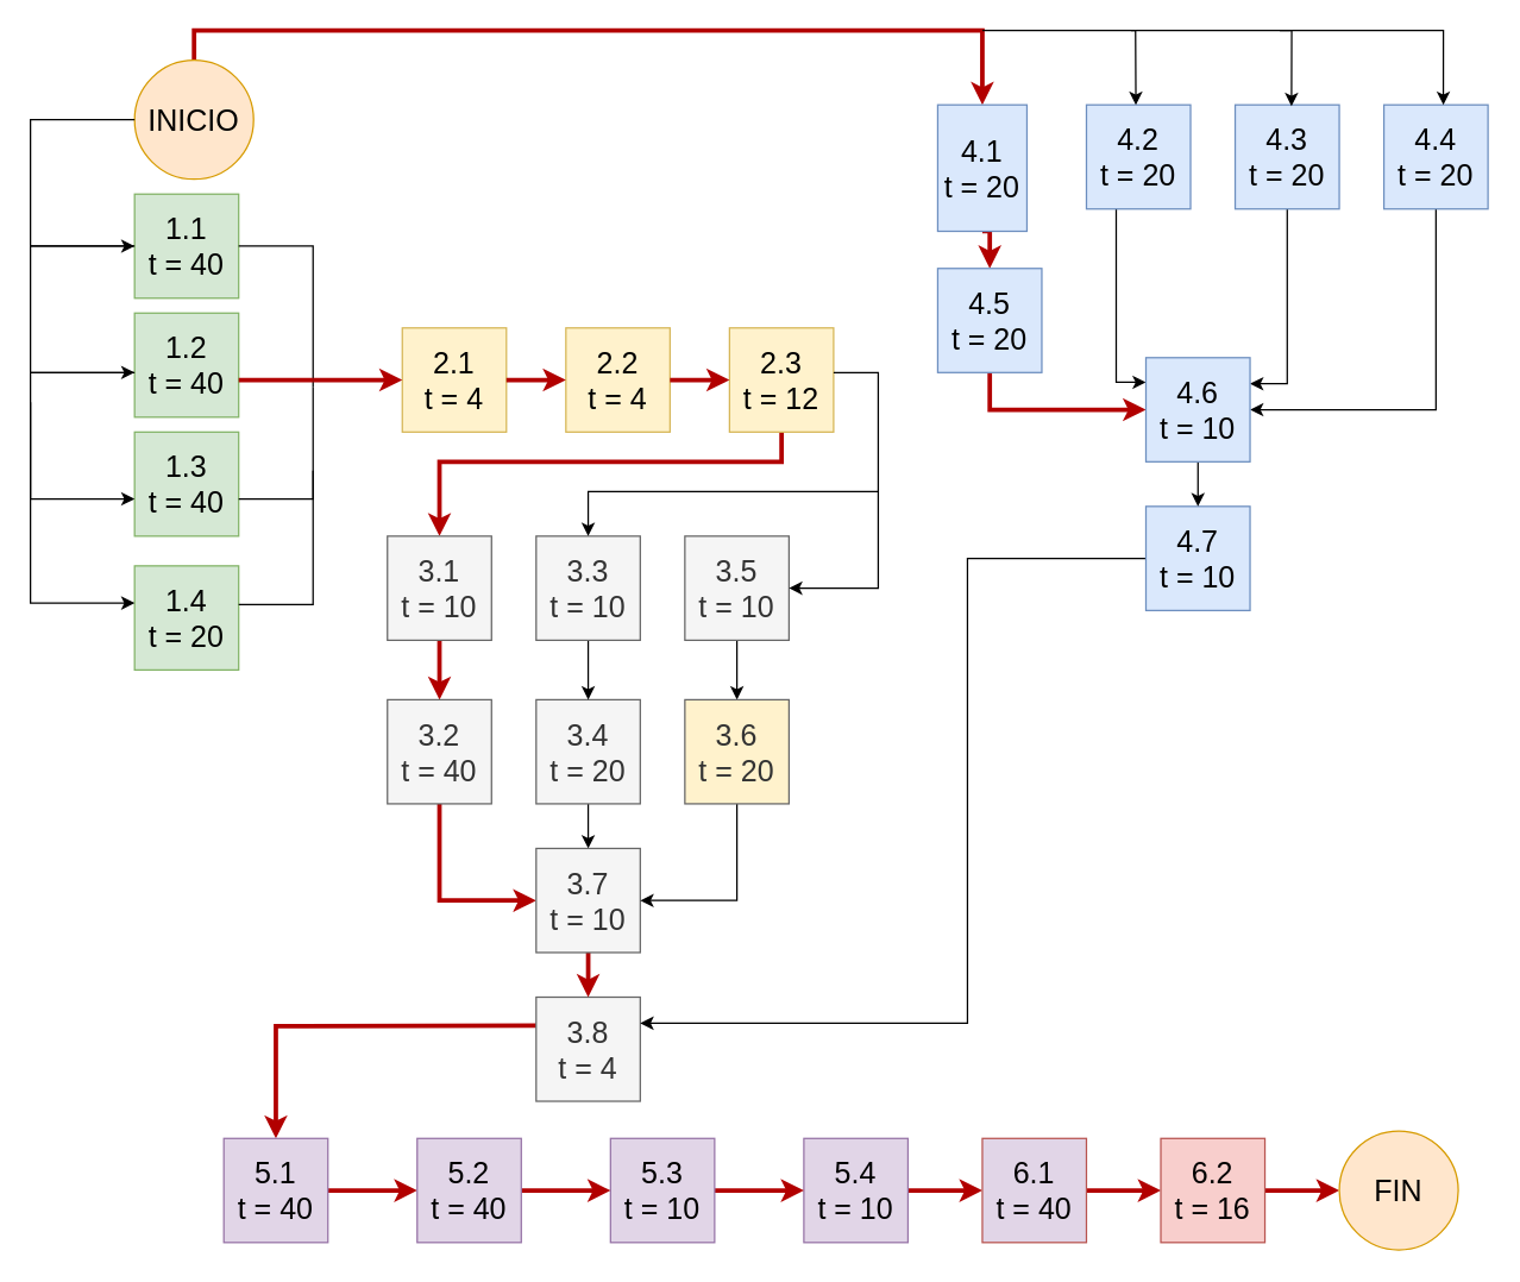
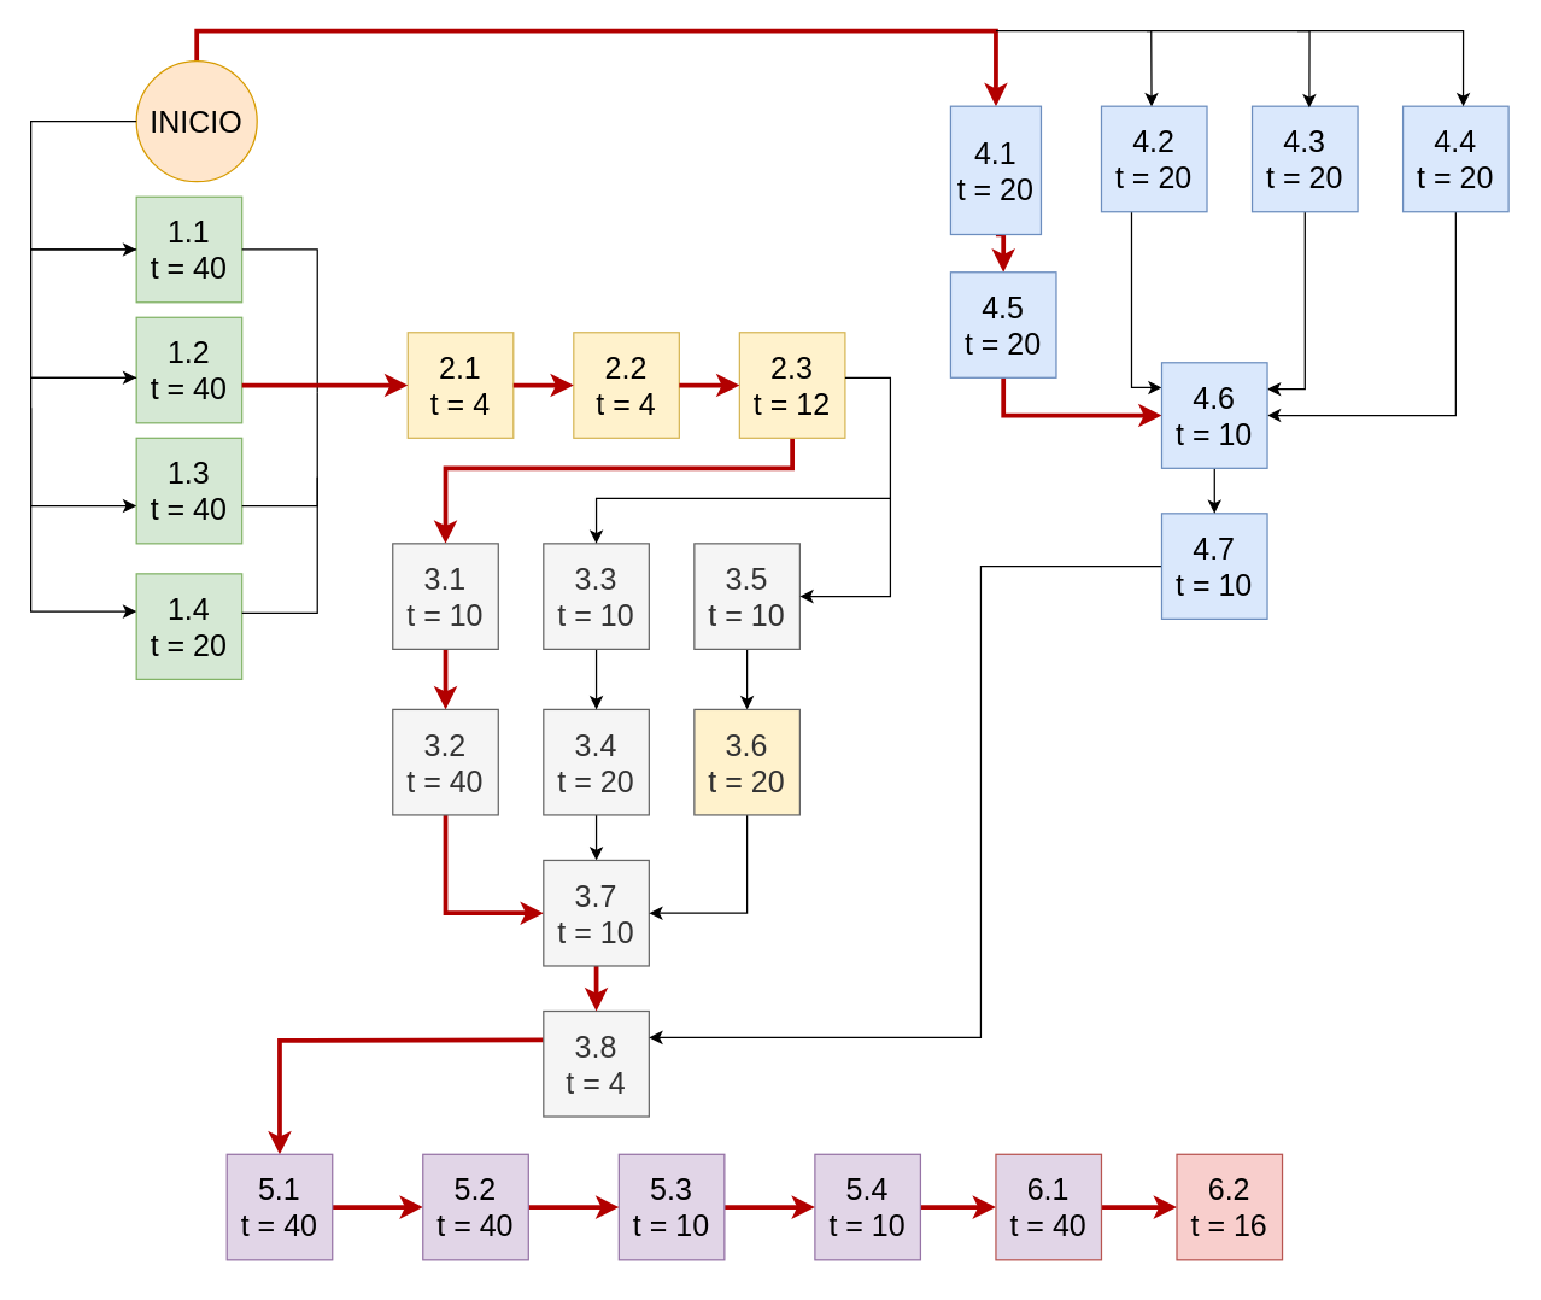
- <mxCell id="52" value="" style="edgeStyle=orthogonalEdgeStyle;rounded=0;orthogonalLoop=1;jettySize=auto;html=1;strokeWidth=3;fillColor=#e51400;strokeColor=#B20000;" edge="1" parent="1" source="53" target="54"><mxGeometry relative="1" as="geometry" /></mxCell>
- <mxCell id="54" value="&lt;font style=&quot;font-size: 20px;&quot;&gt;FIN&lt;/font&gt;" style="ellipse;whiteSpace=wrap;html=1;aspect=fixed;fillColor=#ffe6cc;strokeColor=#d79b00;" vertex="1" parent="1"><mxGeometry x="900" y="760" width="80" height="80" as="geometry" /></mxCell>
